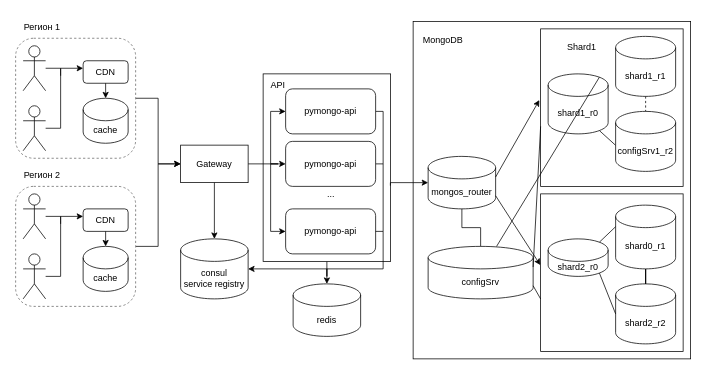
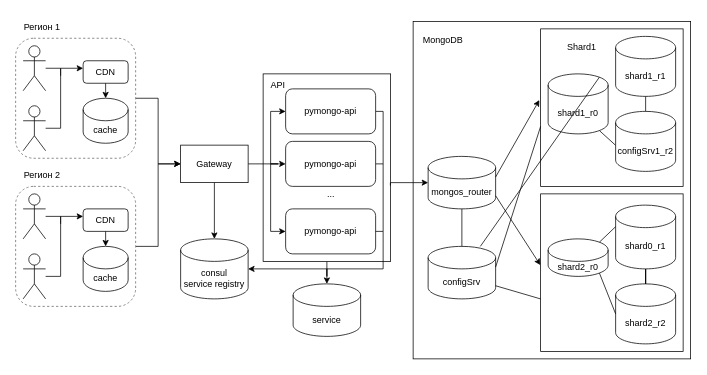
- <mxCell id="30" style="rounded=0;orthogonalLoop=1;jettySize=auto;html=1;exitX=0.5;exitY=1;exitDx=0;exitDy=0;exitPerimeter=0;entryX=0.5;entryY=0;entryDx=0;entryDy=0;entryPerimeter=0;endArrow=none;startFill=0;dashed=1;" parent="1" source="21" target="20" edge="1"><mxGeometry relative="1" as="geometry" /></mxCell>
+ <mxCell id="30" style="rounded=0;orthogonalLoop=1;jettySize=auto;html=1;exitX=0.5;exitY=1;exitDx=0;exitDy=0;exitPerimeter=0;entryX=0.5;entryY=0;entryDx=0;entryDy=0;entryPerimeter=0;endArrow=none;startFill=0;" parent="1" source="21" target="20" edge="1"><mxGeometry relative="1" as="geometry" /></mxCell>
- <mxCell id="13" value="&lt;div&gt;config&lt;span style=&quot;background-color: transparent; color: light-dark(rgb(0, 0, 0), rgb(255, 255, 255));&quot;&gt;Srv&lt;/span&gt;&lt;/div&gt;" style="shape=cylinder3;whiteSpace=wrap;html=1;boundedLbl=1;backgroundOutline=1;size=15;" parent="1" vertex="1"><mxGeometry x="570" y="328" width="140" height="70" as="geometry" /></mxCell>
+ <mxCell id="13" value="&lt;div&gt;config&lt;span style=&quot;background-color: transparent; color: light-dark(rgb(0, 0, 0), rgb(255, 255, 255));&quot;&gt;Srv&lt;/span&gt;&lt;/div&gt;" style="shape=cylinder3;whiteSpace=wrap;html=1;boundedLbl=1;backgroundOutline=1;size=15;" parent="1" vertex="1"><mxGeometry x="570" y="328" width="90" height="70" as="geometry" /></mxCell>
- <mxCell id="31" value="&lt;div&gt;redis&lt;/div&gt;" style="shape=cylinder3;whiteSpace=wrap;html=1;boundedLbl=1;backgroundOutline=1;size=15;" parent="1" vertex="1"><mxGeometry x="390" y="378" width="90" height="70" as="geometry" /></mxCell>
+ <mxCell id="31" value="&lt;div&gt;service&lt;/div&gt;" style="shape=cylinder3;whiteSpace=wrap;html=1;boundedLbl=1;backgroundOutline=1;size=15;" parent="1" vertex="1"><mxGeometry x="390" y="378" width="90" height="70" as="geometry" /></mxCell>
